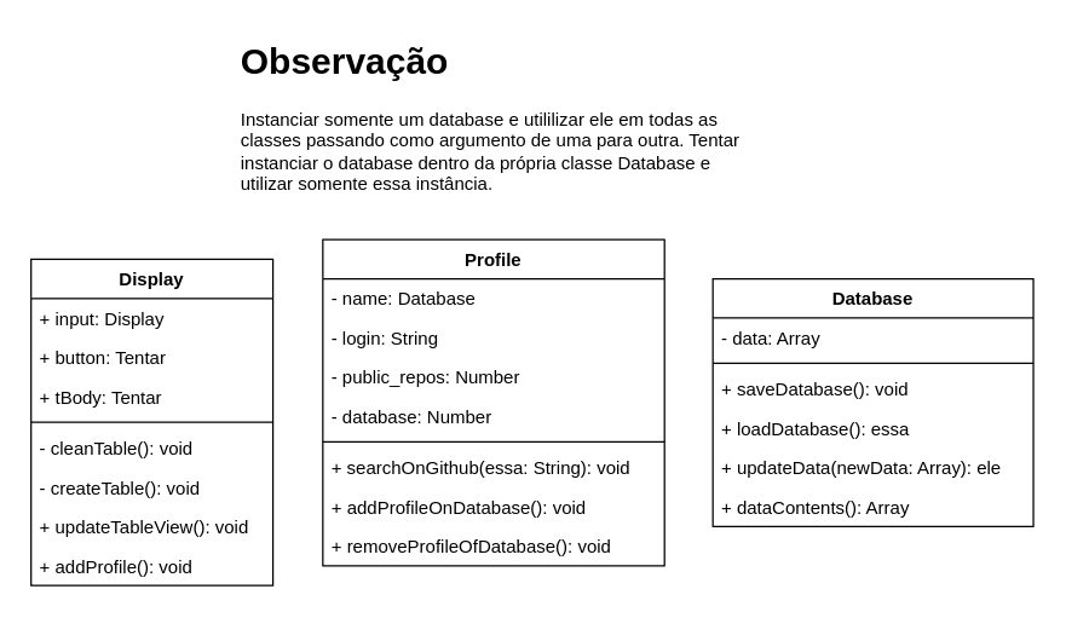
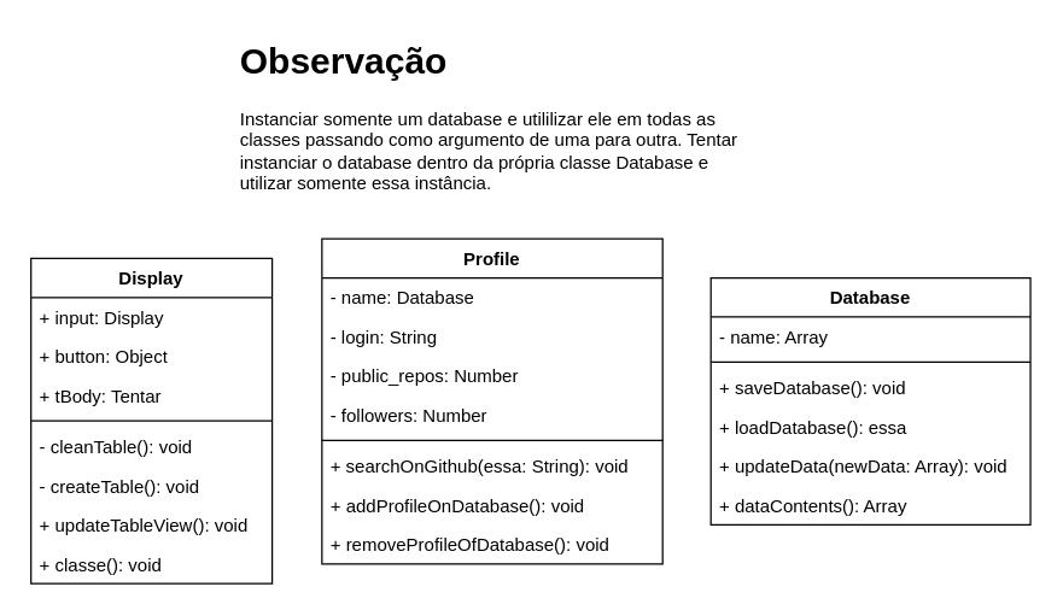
- <mxCell id="21" value="- data: Array" style="text;strokeColor=none;fillColor=none;align=left;verticalAlign=top;spacingLeft=4;spacingRight=4;overflow=hidden;rotatable=0;points=[[0,0.5],[1,0.5]];portConstraint=eastwest;fontFamily=Helvetica;fontColor=default;labelBackgroundColor=none;labelBorderColor=none;textShadow=0;" parent="20" vertex="1"><mxGeometry y="26" width="212" height="26" as="geometry" /></mxCell>
+ <mxCell id="21" value="- name: Array" style="text;strokeColor=none;fillColor=none;align=left;verticalAlign=top;spacingLeft=4;spacingRight=4;overflow=hidden;rotatable=0;points=[[0,0.5],[1,0.5]];portConstraint=eastwest;fontFamily=Helvetica;fontColor=default;labelBackgroundColor=none;labelBorderColor=none;textShadow=0;" parent="20" vertex="1"><mxGeometry y="26" width="212" height="26" as="geometry" /></mxCell>
- <mxCell id="4" value="+ button: Tentar" style="text;strokeColor=none;fillColor=none;align=left;verticalAlign=top;spacingLeft=4;spacingRight=4;overflow=hidden;rotatable=0;points=[[0,0.5],[1,0.5]];portConstraint=eastwest;whiteSpace=wrap;html=1;" parent="2" vertex="1"><mxGeometry y="52" width="160" height="26" as="geometry" /></mxCell>
+ <mxCell id="4" value="+ button: Object" style="text;strokeColor=none;fillColor=none;align=left;verticalAlign=top;spacingLeft=4;spacingRight=4;overflow=hidden;rotatable=0;points=[[0,0.5],[1,0.5]];portConstraint=eastwest;whiteSpace=wrap;html=1;" parent="2" vertex="1"><mxGeometry y="52" width="160" height="26" as="geometry" /></mxCell>
- <mxCell id="15" value="- database: Number" style="text;strokeColor=none;fillColor=none;align=left;verticalAlign=top;spacingLeft=4;spacingRight=4;overflow=hidden;rotatable=0;points=[[0,0.5],[1,0.5]];portConstraint=eastwest;fontFamily=Helvetica;fontColor=default;labelBackgroundColor=none;labelBorderColor=none;textShadow=0;" parent="11" vertex="1"><mxGeometry y="104" width="226" height="26" as="geometry" /></mxCell>
+ <mxCell id="15" value="- followers: Number" style="text;strokeColor=none;fillColor=none;align=left;verticalAlign=top;spacingLeft=4;spacingRight=4;overflow=hidden;rotatable=0;points=[[0,0.5],[1,0.5]];portConstraint=eastwest;fontFamily=Helvetica;fontColor=default;labelBackgroundColor=none;labelBorderColor=none;textShadow=0;" parent="11" vertex="1"><mxGeometry y="104" width="226" height="26" as="geometry" /></mxCell>
- <mxCell id="25" value="+ updateData(newData: Array): ele" style="text;strokeColor=none;fillColor=none;align=left;verticalAlign=top;spacingLeft=4;spacingRight=4;overflow=hidden;rotatable=0;points=[[0,0.5],[1,0.5]];portConstraint=eastwest;fontFamily=Helvetica;fontColor=default;labelBackgroundColor=none;labelBorderColor=none;textShadow=0;" parent="20" vertex="1"><mxGeometry y="112" width="212" height="26" as="geometry" /></mxCell>
+ <mxCell id="25" value="+ updateData(newData: Array): void" style="text;strokeColor=none;fillColor=none;align=left;verticalAlign=top;spacingLeft=4;spacingRight=4;overflow=hidden;rotatable=0;points=[[0,0.5],[1,0.5]];portConstraint=eastwest;fontFamily=Helvetica;fontColor=default;labelBackgroundColor=none;labelBorderColor=none;textShadow=0;" parent="20" vertex="1"><mxGeometry y="112" width="212" height="26" as="geometry" /></mxCell>
- <mxCell id="10" value="+ addProfile(): void" style="text;strokeColor=none;fillColor=none;align=left;verticalAlign=top;spacingLeft=4;spacingRight=4;overflow=hidden;rotatable=0;points=[[0,0.5],[1,0.5]];portConstraint=eastwest;whiteSpace=wrap;html=1;" vertex="1" parent="2"><mxGeometry y="190" width="160" height="26" as="geometry" /></mxCell>
+ <mxCell id="10" value="+ classe(): void" style="text;strokeColor=none;fillColor=none;align=left;verticalAlign=top;spacingLeft=4;spacingRight=4;overflow=hidden;rotatable=0;points=[[0,0.5],[1,0.5]];portConstraint=eastwest;whiteSpace=wrap;html=1;" vertex="1" parent="2"><mxGeometry y="190" width="160" height="26" as="geometry" /></mxCell>
